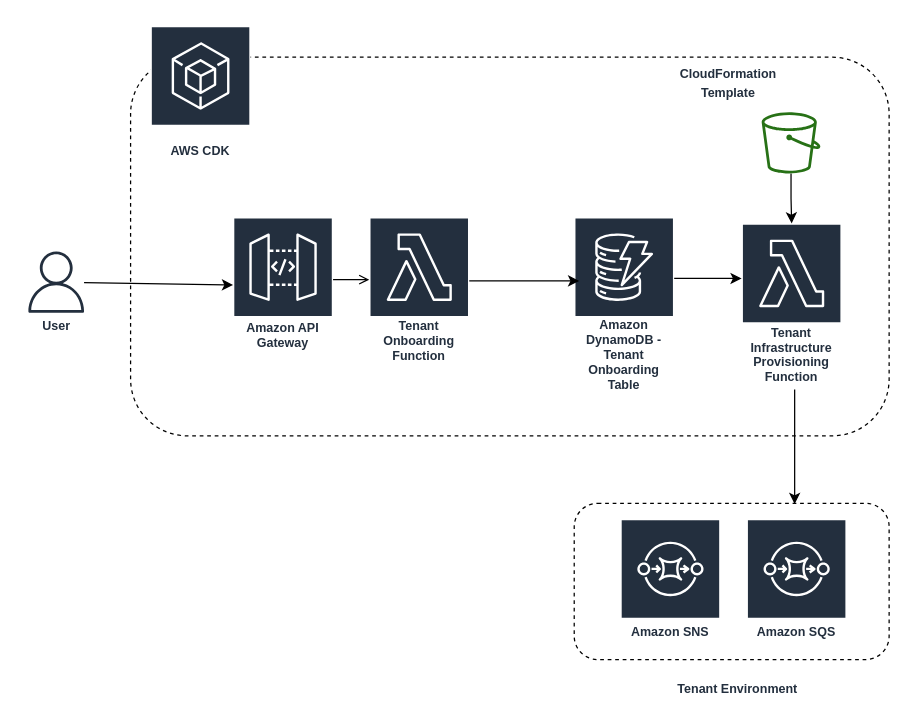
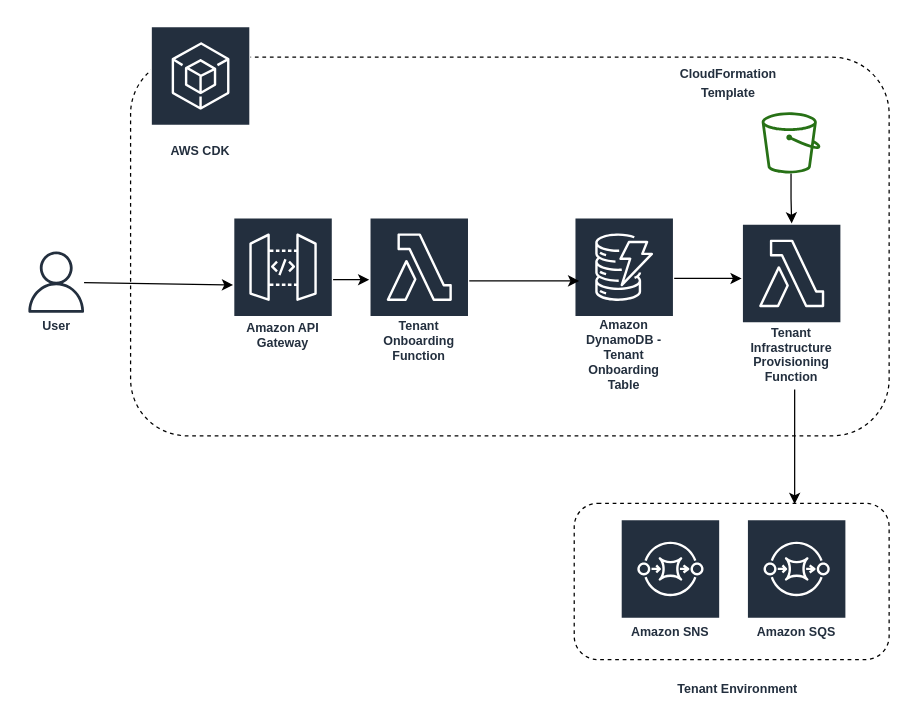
- <mxCell id="7" style="edgeStyle=orthogonalEdgeStyle;rounded=0;orthogonalLoop=1;jettySize=auto;html=1;endArrow=open;" parent="1" source="8" target="9" edge="1"><mxGeometry relative="1" as="geometry"><Array as="points"><mxPoint x="279" y="223" /><mxPoint x="279" y="223" /></Array></mxGeometry></mxCell>
+ <mxCell id="7" style="edgeStyle=orthogonalEdgeStyle;rounded=0;orthogonalLoop=1;jettySize=auto;html=1;" parent="1" source="8" target="9" edge="1"><mxGeometry relative="1" as="geometry"><Array as="points"><mxPoint x="279" y="223" /><mxPoint x="279" y="223" /></Array></mxGeometry></mxCell>
